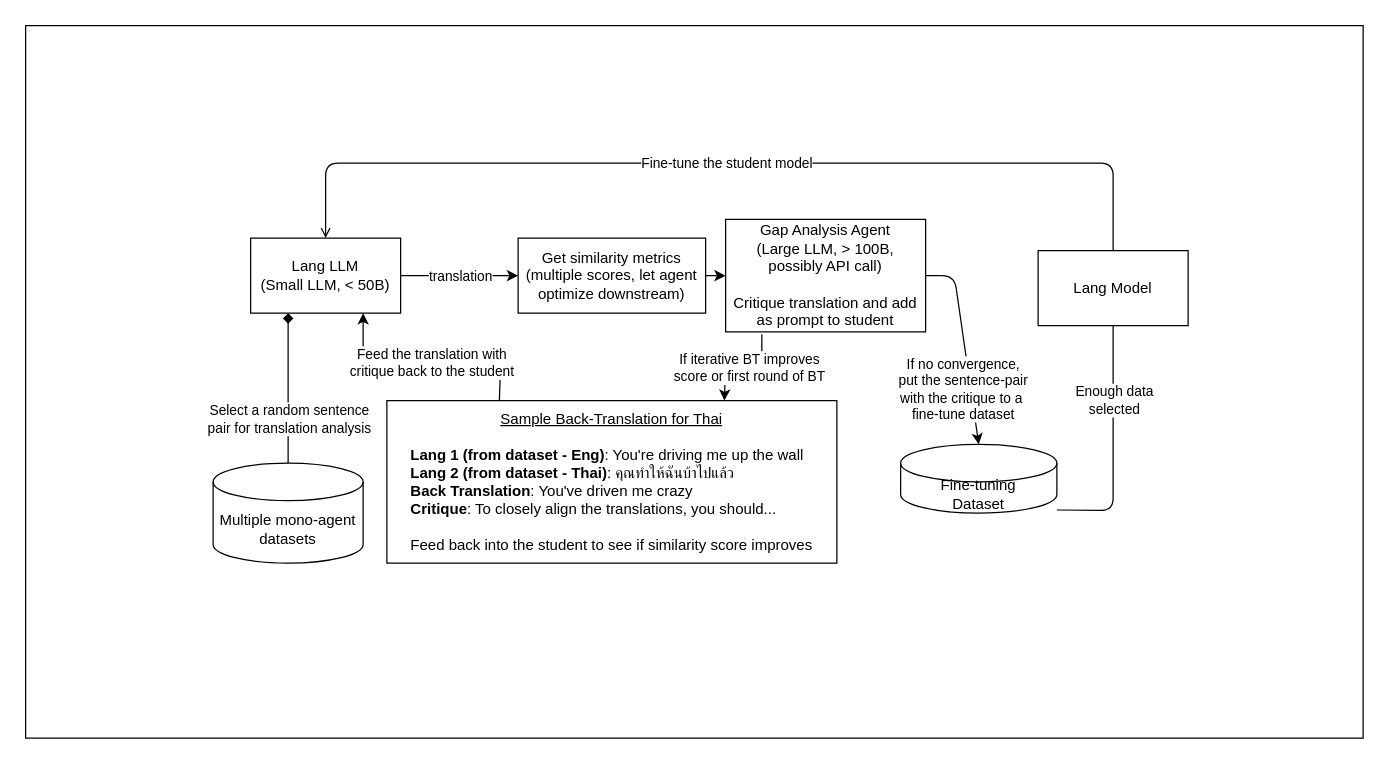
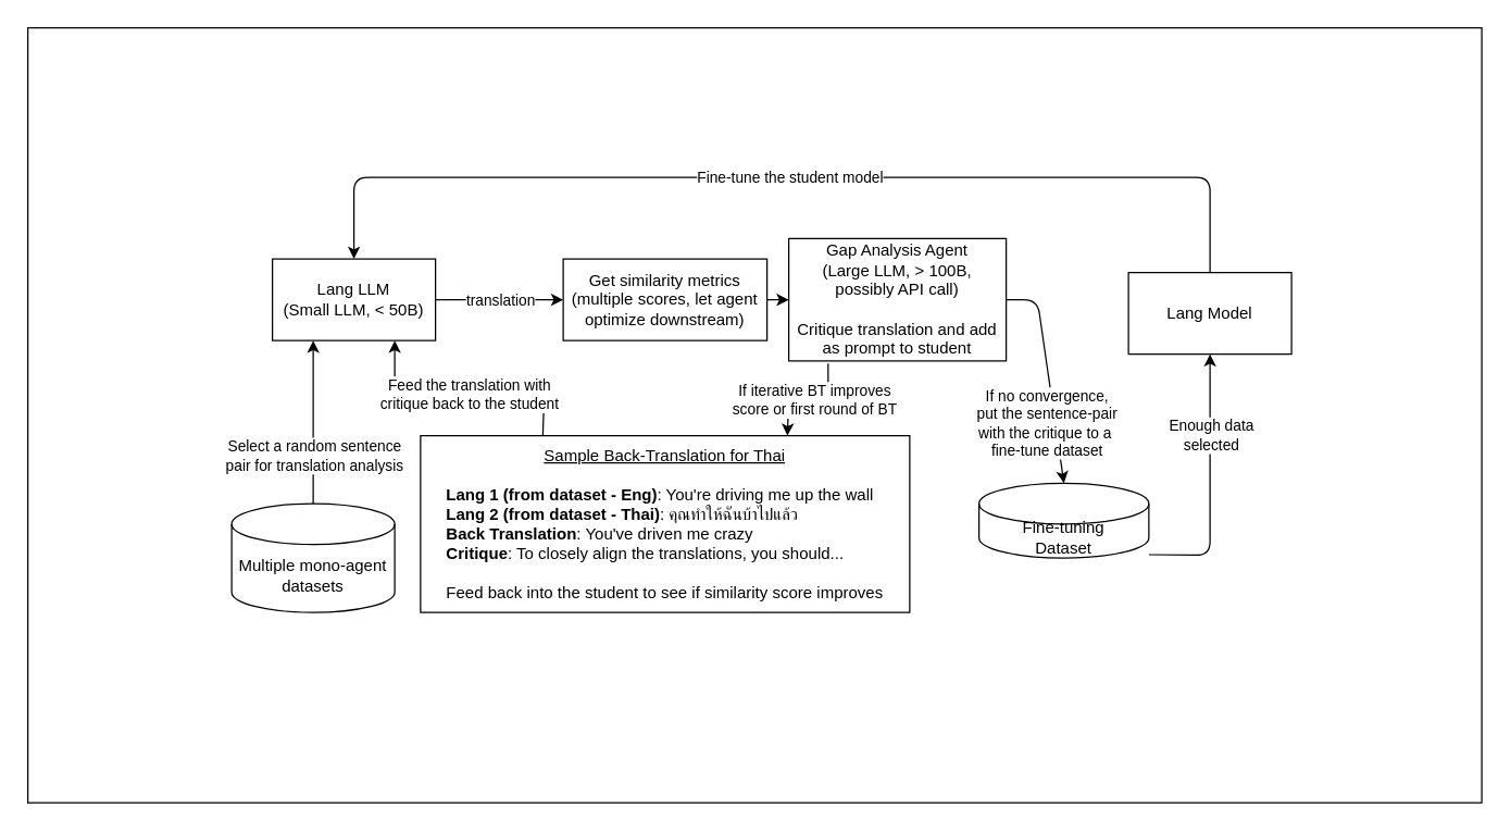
- <mxCell id="14" value="" style="endArrow=open;html=1;exitX=0.5;exitY=0;exitDx=0;exitDy=0;entryX=0.5;entryY=0;entryDx=0;entryDy=0;" parent="1" source="11" target="4" edge="1"><mxGeometry width="50" height="50" relative="1" as="geometry"><mxPoint x="490" y="210" as="sourcePoint" /><mxPoint x="540" y="160" as="targetPoint" /><Array as="points"><mxPoint x="890" y="130" /><mxPoint x="260" y="130" /></Array></mxGeometry></mxCell>
+ <mxCell id="14" value="" style="endArrow=classic;html=1;exitX=0.5;exitY=0;exitDx=0;exitDy=0;entryX=0.5;entryY=0;entryDx=0;entryDy=0;" parent="1" source="11" target="4" edge="1"><mxGeometry width="50" height="50" relative="1" as="geometry"><mxPoint x="490" y="210" as="sourcePoint" /><mxPoint x="540" y="160" as="targetPoint" /><Array as="points"><mxPoint x="890" y="130" /><mxPoint x="260" y="130" /></Array></mxGeometry></mxCell>
- <mxCell id="20" value="" style="endArrow=diamond;html=1;entryX=0.25;entryY=1;entryDx=0;entryDy=0;" parent="1" source="5" target="4" edge="1"><mxGeometry width="50" height="50" relative="1" as="geometry"><mxPoint x="480" y="440" as="sourcePoint" /><mxPoint x="530" y="390" as="targetPoint" /></mxGeometry></mxCell>
+ <mxCell id="20" value="" style="endArrow=classic;html=1;entryX=0.25;entryY=1;entryDx=0;entryDy=0;" parent="1" source="5" target="4" edge="1"><mxGeometry width="50" height="50" relative="1" as="geometry"><mxPoint x="480" y="440" as="sourcePoint" /><mxPoint x="530" y="390" as="targetPoint" /></mxGeometry></mxCell>
- <mxCell id="12" value="" style="endArrow=none;html=1;exitX=1;exitY=0;exitDx=0;exitDy=52.5;exitPerimeter=0;" parent="1" source="8" target="11" edge="1"><mxGeometry width="50" height="50" relative="1" as="geometry"><mxPoint x="980" y="220" as="sourcePoint" /><mxPoint x="700" y="160" as="targetPoint" /><Array as="points"><mxPoint x="890" y="408" /></Array></mxGeometry></mxCell>
+ <mxCell id="12" value="" style="endArrow=classic;html=1;exitX=1;exitY=0;exitDx=0;exitDy=52.5;exitPerimeter=0;" parent="1" source="8" target="11" edge="1"><mxGeometry width="50" height="50" relative="1" as="geometry"><mxPoint x="980" y="220" as="sourcePoint" /><mxPoint x="700" y="160" as="targetPoint" /><Array as="points"><mxPoint x="890" y="408" /></Array></mxGeometry></mxCell>
